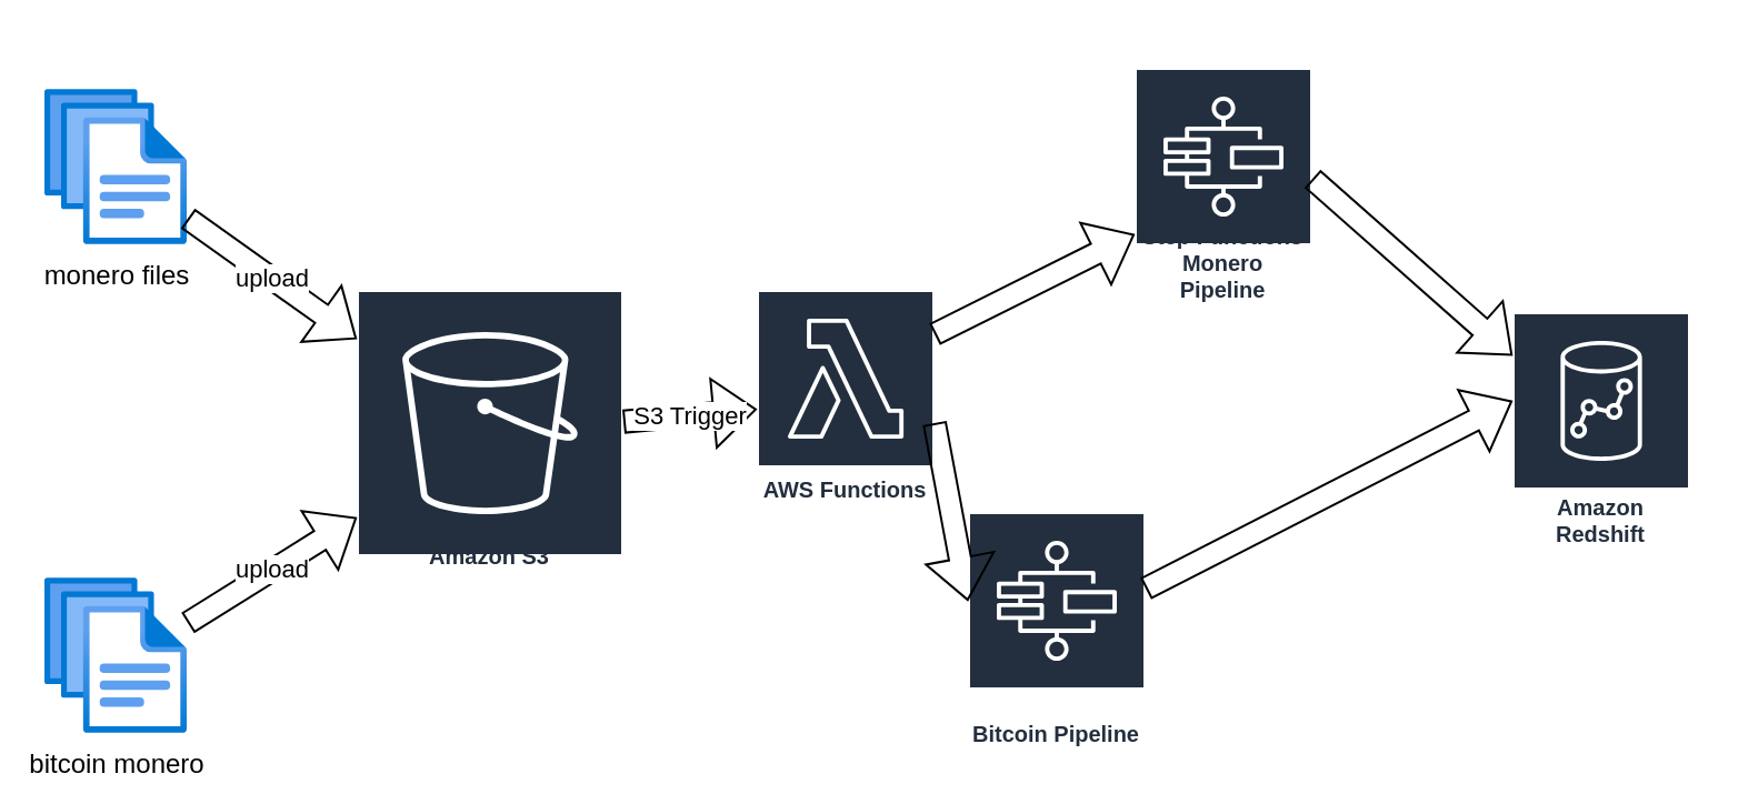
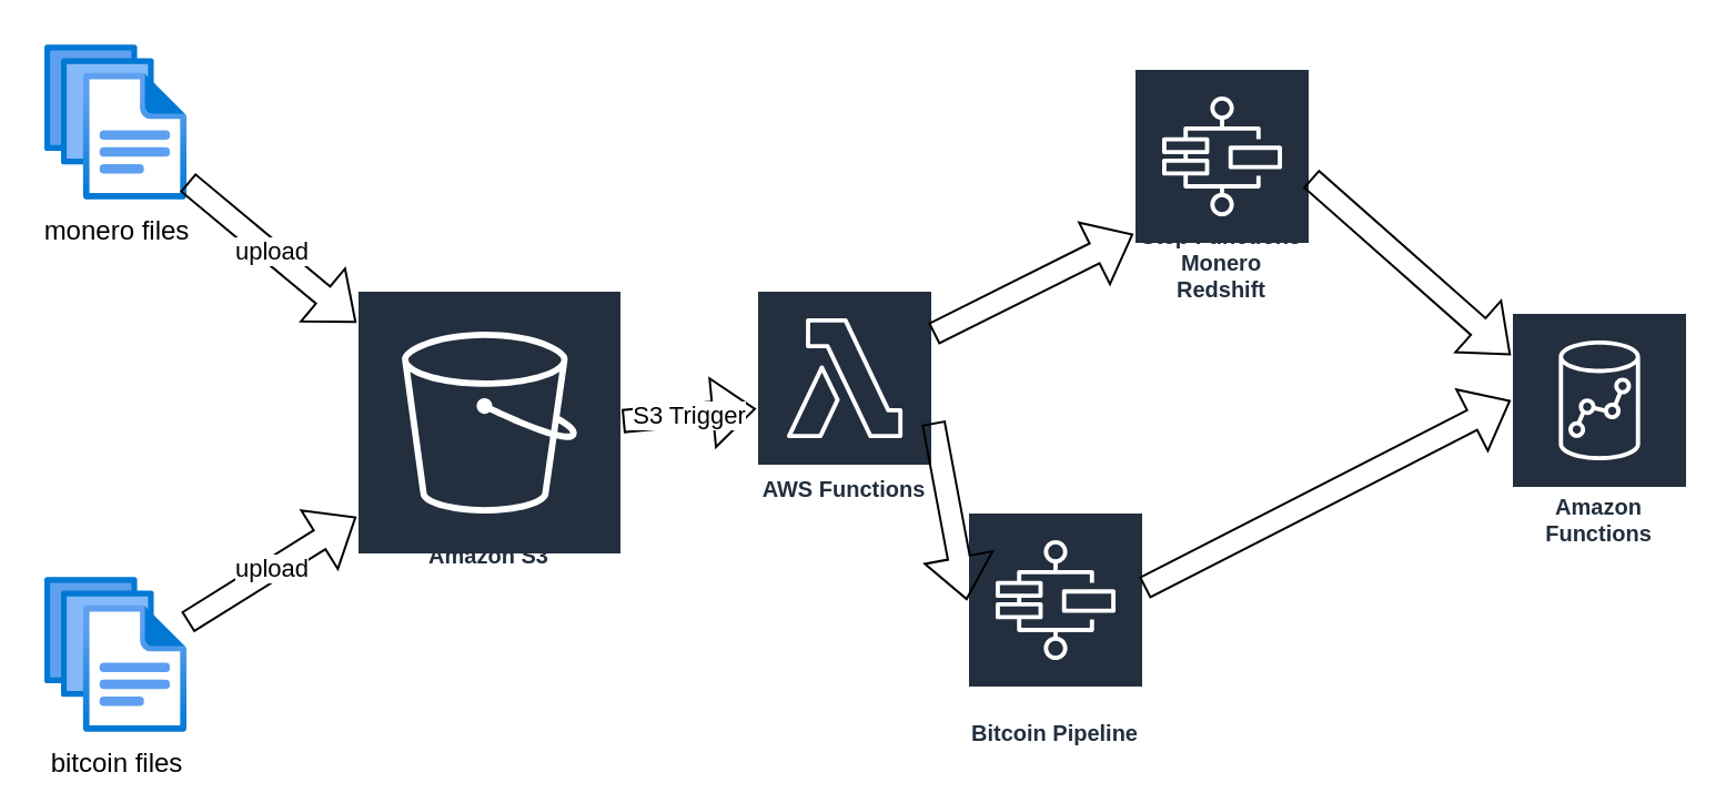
- <mxCell id="7" value="monero files" style="image;aspect=fixed;html=1;points=[];align=center;fontSize=12;image=img/lib/azure2/general/Files.svg;" vertex="1" parent="1"><mxGeometry x="20" y="40" width="64" height="70" as="geometry" /></mxCell>
+ <mxCell id="7" value="monero files" style="image;aspect=fixed;html=1;points=[];align=center;fontSize=12;image=img/lib/azure2/general/Files.svg;" vertex="1" parent="1"><mxGeometry x="20" y="20" width="64" height="70" as="geometry" /></mxCell>
- <mxCell id="4" value="Step Functions Monero Pipeline" style="sketch=0;outlineConnect=0;fontColor=#232F3E;gradientColor=none;strokeColor=#ffffff;fillColor=#232F3E;dashed=0;verticalLabelPosition=middle;verticalAlign=bottom;align=center;html=1;whiteSpace=wrap;fontSize=10;fontStyle=1;spacing=3;shape=mxgraph.aws4.productIcon;prIcon=mxgraph.aws4.step_functions;" vertex="1" parent="1"><mxGeometry x="510" y="30" width="80" height="110" as="geometry" /></mxCell>
+ <mxCell id="4" value="Step Functions Monero Redshift" style="sketch=0;outlineConnect=0;fontColor=#232F3E;gradientColor=none;strokeColor=#ffffff;fillColor=#232F3E;dashed=0;verticalLabelPosition=middle;verticalAlign=bottom;align=center;html=1;whiteSpace=wrap;fontSize=10;fontStyle=1;spacing=3;shape=mxgraph.aws4.productIcon;prIcon=mxgraph.aws4.step_functions;" vertex="1" parent="1"><mxGeometry x="510" y="30" width="80" height="110" as="geometry" /></mxCell>
- <mxCell id="5" value="Amazon Redshift" style="sketch=0;outlineConnect=0;fontColor=#232F3E;gradientColor=none;strokeColor=#ffffff;fillColor=#232F3E;dashed=0;verticalLabelPosition=middle;verticalAlign=bottom;align=center;html=1;whiteSpace=wrap;fontSize=10;fontStyle=1;spacing=3;shape=mxgraph.aws4.productIcon;prIcon=mxgraph.aws4.redshift;" vertex="1" parent="1"><mxGeometry x="680" y="140" width="80" height="110" as="geometry" /></mxCell>
+ <mxCell id="5" value="Amazon Functions" style="sketch=0;outlineConnect=0;fontColor=#232F3E;gradientColor=none;strokeColor=#ffffff;fillColor=#232F3E;dashed=0;verticalLabelPosition=middle;verticalAlign=bottom;align=center;html=1;whiteSpace=wrap;fontSize=10;fontStyle=1;spacing=3;shape=mxgraph.aws4.productIcon;prIcon=mxgraph.aws4.redshift;" vertex="1" parent="1"><mxGeometry x="680" y="140" width="80" height="110" as="geometry" /></mxCell>
- <mxCell id="8" value="bitcoin monero" style="image;aspect=fixed;html=1;points=[];align=center;fontSize=12;image=img/lib/azure2/general/Files.svg;" vertex="1" parent="1"><mxGeometry x="20" y="260" width="64" height="70" as="geometry" /></mxCell>
+ <mxCell id="8" value="bitcoin files" style="image;aspect=fixed;html=1;points=[];align=center;fontSize=12;image=img/lib/azure2/general/Files.svg;" vertex="1" parent="1"><mxGeometry x="20" y="260" width="64" height="70" as="geometry" /></mxCell>
